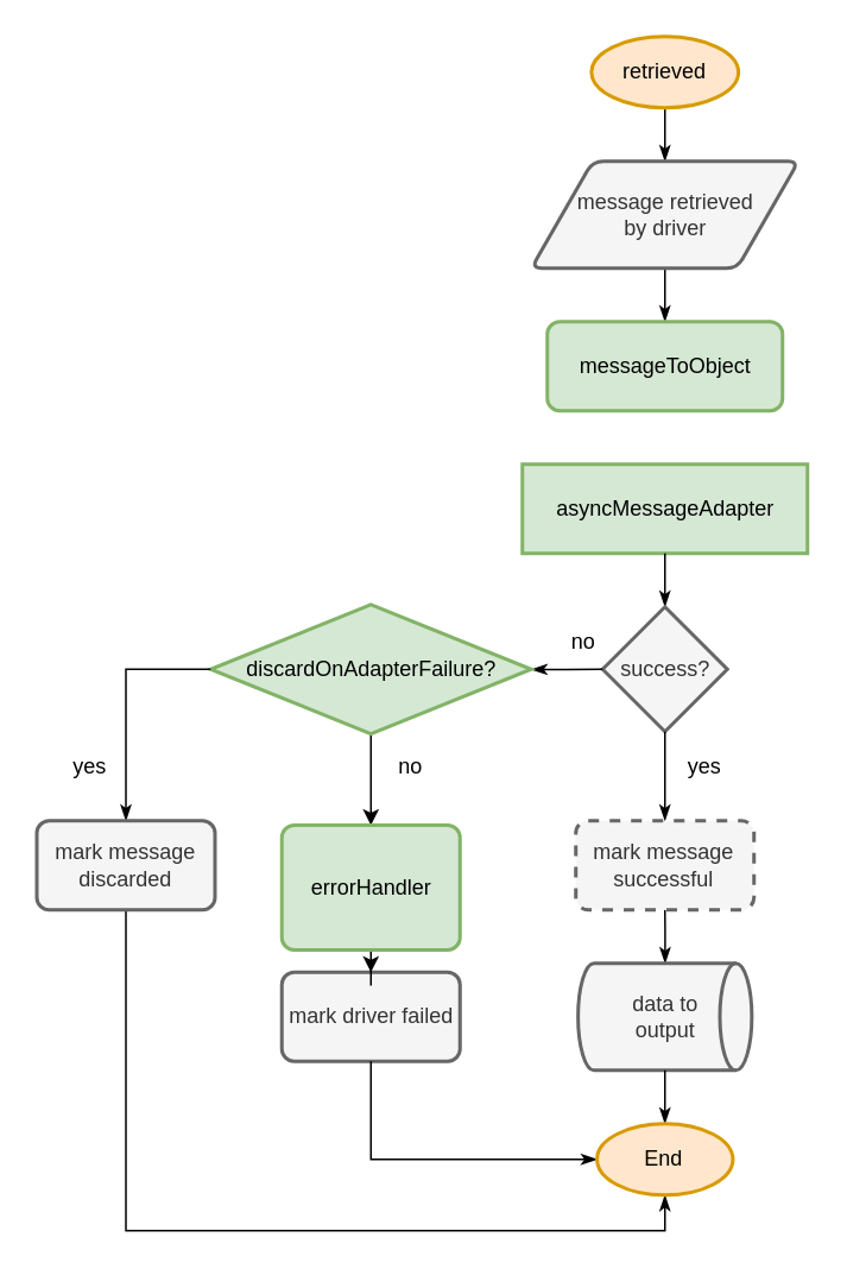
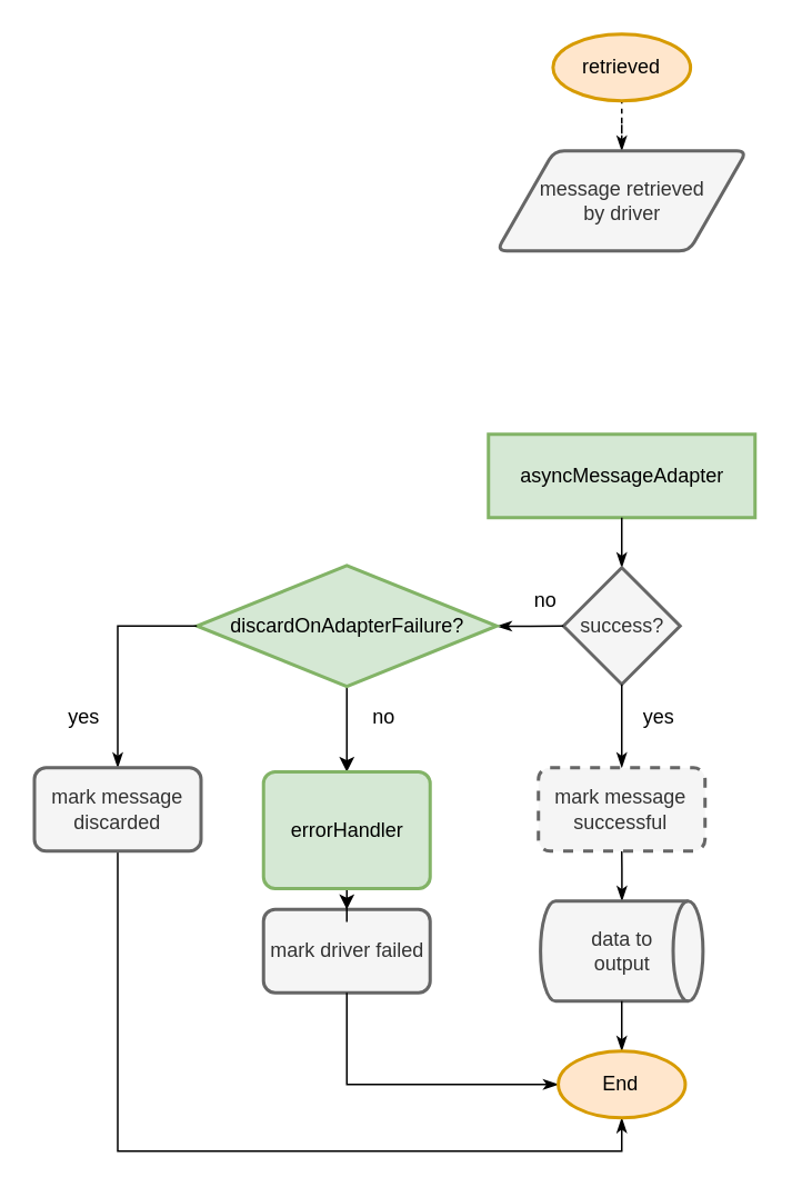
- <mxCell id="8" style="edgeStyle=orthogonalEdgeStyle;rounded=0;orthogonalLoop=1;jettySize=auto;html=1;entryX=0.5;entryY=1;entryDx=0;entryDy=0;entryPerimeter=0;startArrow=classicThin;startFill=1;endArrow=none;endFill=0;" parent="1" source="9" target="16" edge="1"><mxGeometry relative="1" as="geometry" /></mxCell>
+ <mxCell id="8" style="edgeStyle=orthogonalEdgeStyle;rounded=0;orthogonalLoop=1;jettySize=auto;html=1;entryX=0.5;entryY=1;entryDx=0;entryDy=0;entryPerimeter=0;startArrow=classicThin;startFill=1;endArrow=none;endFill=0;dashed=1;" parent="1" source="9" target="16" edge="1"><mxGeometry relative="1" as="geometry" /></mxCell>
- <mxCell id="2" style="edgeStyle=orthogonalEdgeStyle;rounded=0;orthogonalLoop=1;jettySize=auto;html=1;entryX=0.5;entryY=1;entryDx=0;entryDy=0;startArrow=classicThin;startFill=1;endArrow=none;endFill=0;" parent="1" source="3" target="9" edge="1"><mxGeometry relative="1" as="geometry" /></mxCell>
- <mxCell id="3" value="messageToObject" style="rounded=1;whiteSpace=wrap;html=1;absoluteArcSize=1;arcSize=14;strokeWidth=2;fillColor=#d5e8d4;strokeColor=#82b366;" parent="1" vertex="1"><mxGeometry x="306.5" y="180" width="132" height="50" as="geometry" /></mxCell>
